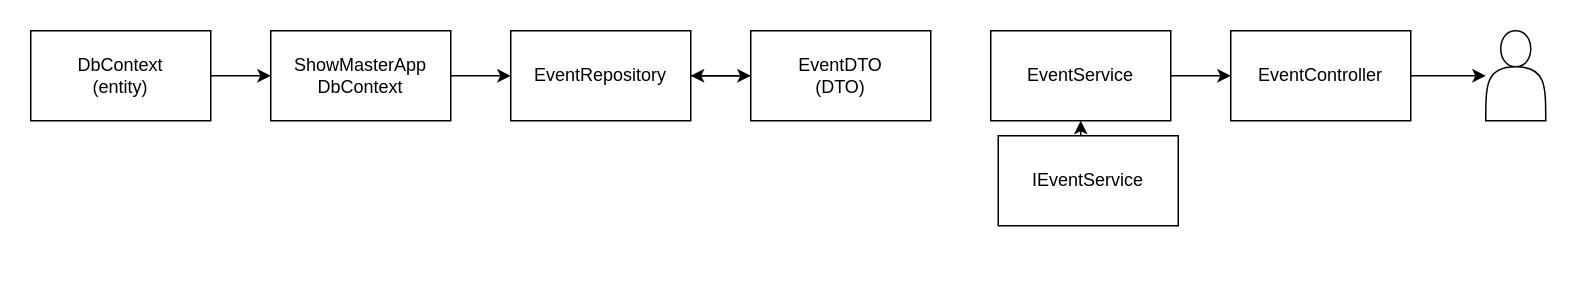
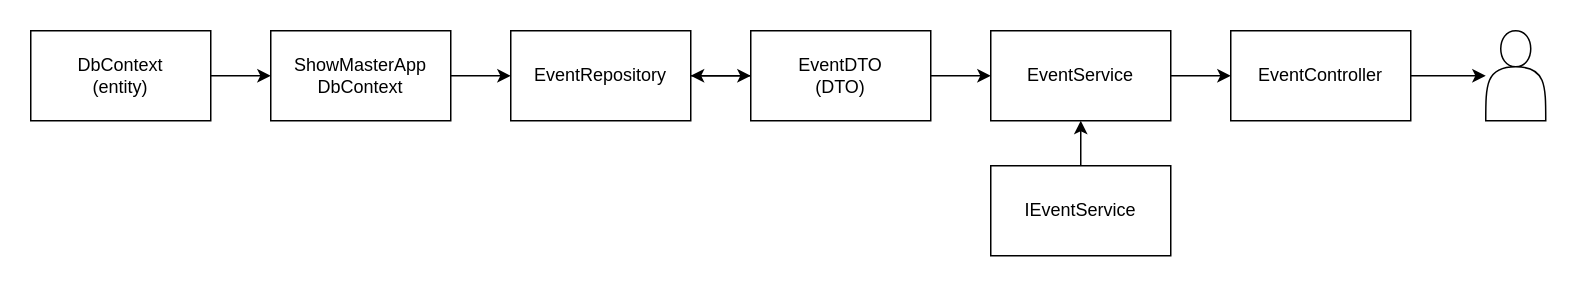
+ <mxCell id="15" value="" style="edgeStyle=orthogonalEdgeStyle;rounded=0;orthogonalLoop=1;jettySize=auto;html=1;" edge="1" parent="1" source="17" target="8"><mxGeometry relative="1" as="geometry" /></mxCell>
- <mxCell id="6" value="IEventService" style="rounded=0;whiteSpace=wrap;html=1;" vertex="1" parent="1"><mxGeometry x="665" y="90" width="120" height="60" as="geometry" /></mxCell>
+ <mxCell id="6" value="IEventService" style="rounded=0;whiteSpace=wrap;html=1;" vertex="1" parent="1"><mxGeometry x="660" y="110" width="120" height="60" as="geometry" /></mxCell>
